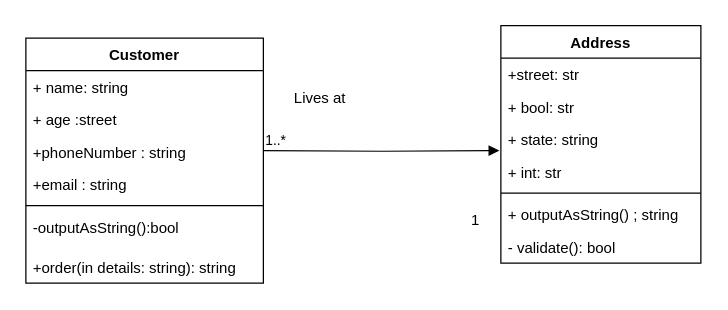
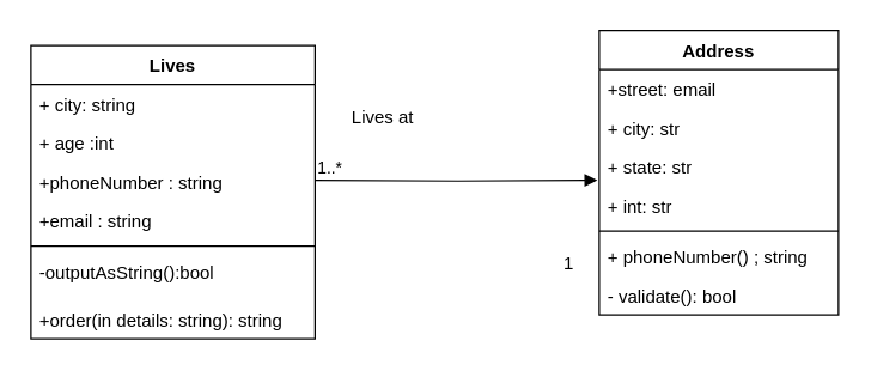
- <mxCell id="2" value="Customer" style="swimlane;fontStyle=1;align=center;verticalAlign=top;childLayout=stackLayout;horizontal=1;startSize=26;horizontalStack=0;resizeParent=1;resizeParentMax=0;resizeLast=0;collapsible=1;marginBottom=0;whiteSpace=wrap;html=1;" vertex="1" parent="1"><mxGeometry x="20" y="30" width="190" height="196" as="geometry" /></mxCell>
+ <mxCell id="2" value="Lives" style="swimlane;fontStyle=1;align=center;verticalAlign=top;childLayout=stackLayout;horizontal=1;startSize=26;horizontalStack=0;resizeParent=1;resizeParentMax=0;resizeLast=0;collapsible=1;marginBottom=0;whiteSpace=wrap;html=1;" vertex="1" parent="1"><mxGeometry x="20" y="30" width="190" height="196" as="geometry" /></mxCell>
- <mxCell id="11" value="+street: str" style="text;strokeColor=none;fillColor=none;align=left;verticalAlign=top;spacingLeft=4;spacingRight=4;overflow=hidden;rotatable=0;points=[[0,0.5],[1,0.5]];portConstraint=eastwest;whiteSpace=wrap;html=1;" vertex="1" parent="10"><mxGeometry y="26" width="160" height="26" as="geometry" /></mxCell>
+ <mxCell id="11" value="+street: email" style="text;strokeColor=none;fillColor=none;align=left;verticalAlign=top;spacingLeft=4;spacingRight=4;overflow=hidden;rotatable=0;points=[[0,0.5],[1,0.5]];portConstraint=eastwest;whiteSpace=wrap;html=1;" vertex="1" parent="10"><mxGeometry y="26" width="160" height="26" as="geometry" /></mxCell>
- <mxCell id="3" value="+ name: string" style="text;strokeColor=none;fillColor=none;align=left;verticalAlign=top;spacingLeft=4;spacingRight=4;overflow=hidden;rotatable=0;points=[[0,0.5],[1,0.5]];portConstraint=eastwest;whiteSpace=wrap;html=1;" vertex="1" parent="2"><mxGeometry y="26" width="190" height="26" as="geometry" /></mxCell>
+ <mxCell id="3" value="+ city: string" style="text;strokeColor=none;fillColor=none;align=left;verticalAlign=top;spacingLeft=4;spacingRight=4;overflow=hidden;rotatable=0;points=[[0,0.5],[1,0.5]];portConstraint=eastwest;whiteSpace=wrap;html=1;" vertex="1" parent="2"><mxGeometry y="26" width="190" height="26" as="geometry" /></mxCell>
- <mxCell id="12" value="+ bool: str" style="text;strokeColor=none;fillColor=none;align=left;verticalAlign=top;spacingLeft=4;spacingRight=4;overflow=hidden;rotatable=0;points=[[0,0.5],[1,0.5]];portConstraint=eastwest;whiteSpace=wrap;html=1;" vertex="1" parent="10"><mxGeometry y="52" width="160" height="26" as="geometry" /></mxCell>
+ <mxCell id="12" value="+ city: str" style="text;strokeColor=none;fillColor=none;align=left;verticalAlign=top;spacingLeft=4;spacingRight=4;overflow=hidden;rotatable=0;points=[[0,0.5],[1,0.5]];portConstraint=eastwest;whiteSpace=wrap;html=1;" vertex="1" parent="10"><mxGeometry y="52" width="160" height="26" as="geometry" /></mxCell>
- <mxCell id="4" value="+ age :street&amp;nbsp;" style="text;strokeColor=none;fillColor=none;align=left;verticalAlign=top;spacingLeft=4;spacingRight=4;overflow=hidden;rotatable=0;points=[[0,0.5],[1,0.5]];portConstraint=eastwest;whiteSpace=wrap;html=1;" vertex="1" parent="2"><mxGeometry y="52" width="190" height="26" as="geometry" /></mxCell>
+ <mxCell id="4" value="+ age :int&amp;nbsp;" style="text;strokeColor=none;fillColor=none;align=left;verticalAlign=top;spacingLeft=4;spacingRight=4;overflow=hidden;rotatable=0;points=[[0,0.5],[1,0.5]];portConstraint=eastwest;whiteSpace=wrap;html=1;" vertex="1" parent="2"><mxGeometry y="52" width="190" height="26" as="geometry" /></mxCell>
- <mxCell id="13" value="+ state: string" style="text;strokeColor=none;fillColor=none;align=left;verticalAlign=top;spacingLeft=4;spacingRight=4;overflow=hidden;rotatable=0;points=[[0,0.5],[1,0.5]];portConstraint=eastwest;whiteSpace=wrap;html=1;" vertex="1" parent="10"><mxGeometry y="78" width="160" height="26" as="geometry" /></mxCell>
+ <mxCell id="13" value="+ state: str" style="text;strokeColor=none;fillColor=none;align=left;verticalAlign=top;spacingLeft=4;spacingRight=4;overflow=hidden;rotatable=0;points=[[0,0.5],[1,0.5]];portConstraint=eastwest;whiteSpace=wrap;html=1;" vertex="1" parent="10"><mxGeometry y="78" width="160" height="26" as="geometry" /></mxCell>
- <mxCell id="16" value="+ outputAsString() ; string" style="text;strokeColor=none;fillColor=none;align=left;verticalAlign=top;spacingLeft=4;spacingRight=4;overflow=hidden;rotatable=0;points=[[0,0.5],[1,0.5]];portConstraint=eastwest;whiteSpace=wrap;html=1;" vertex="1" parent="10"><mxGeometry y="138" width="160" height="26" as="geometry" /></mxCell>
+ <mxCell id="16" value="+ phoneNumber() ; string" style="text;strokeColor=none;fillColor=none;align=left;verticalAlign=top;spacingLeft=4;spacingRight=4;overflow=hidden;rotatable=0;points=[[0,0.5],[1,0.5]];portConstraint=eastwest;whiteSpace=wrap;html=1;" vertex="1" parent="10"><mxGeometry y="138" width="160" height="26" as="geometry" /></mxCell>
